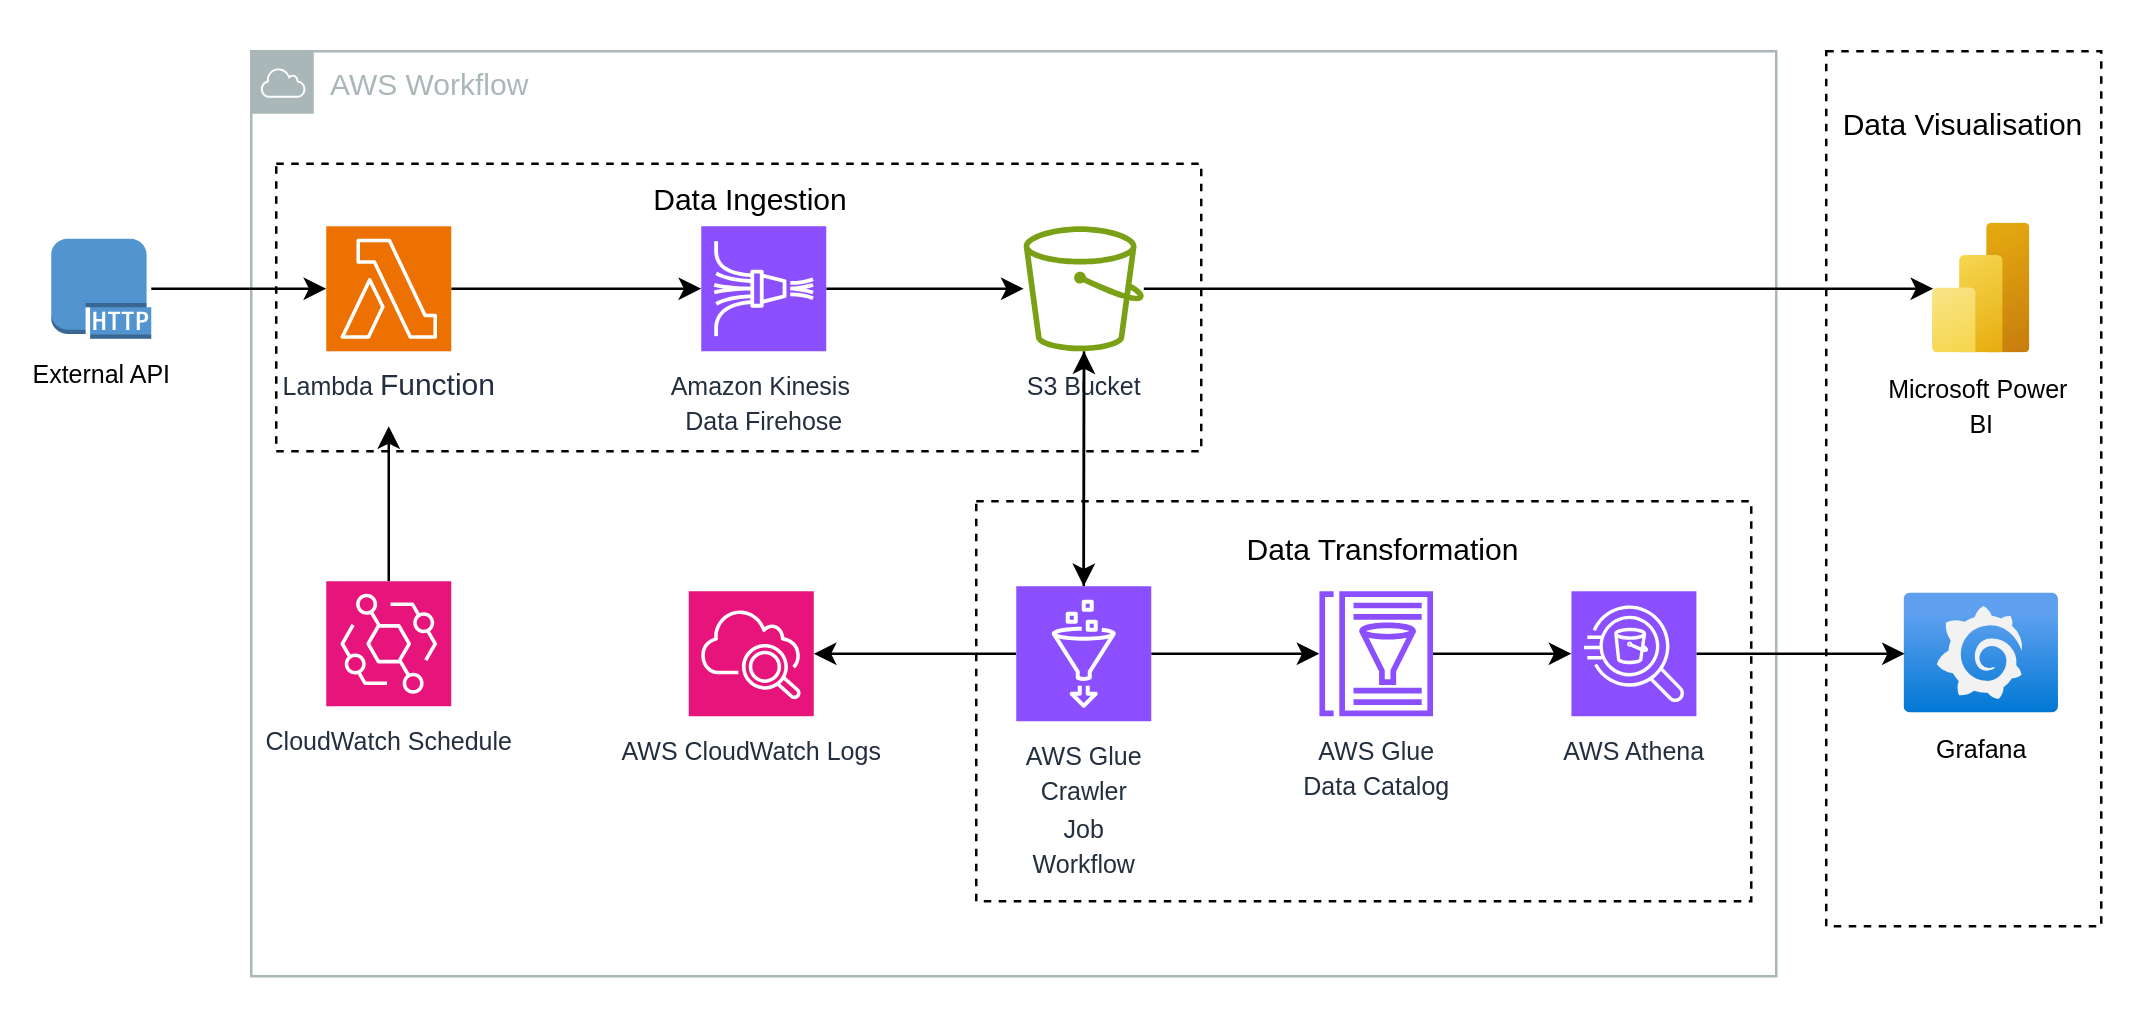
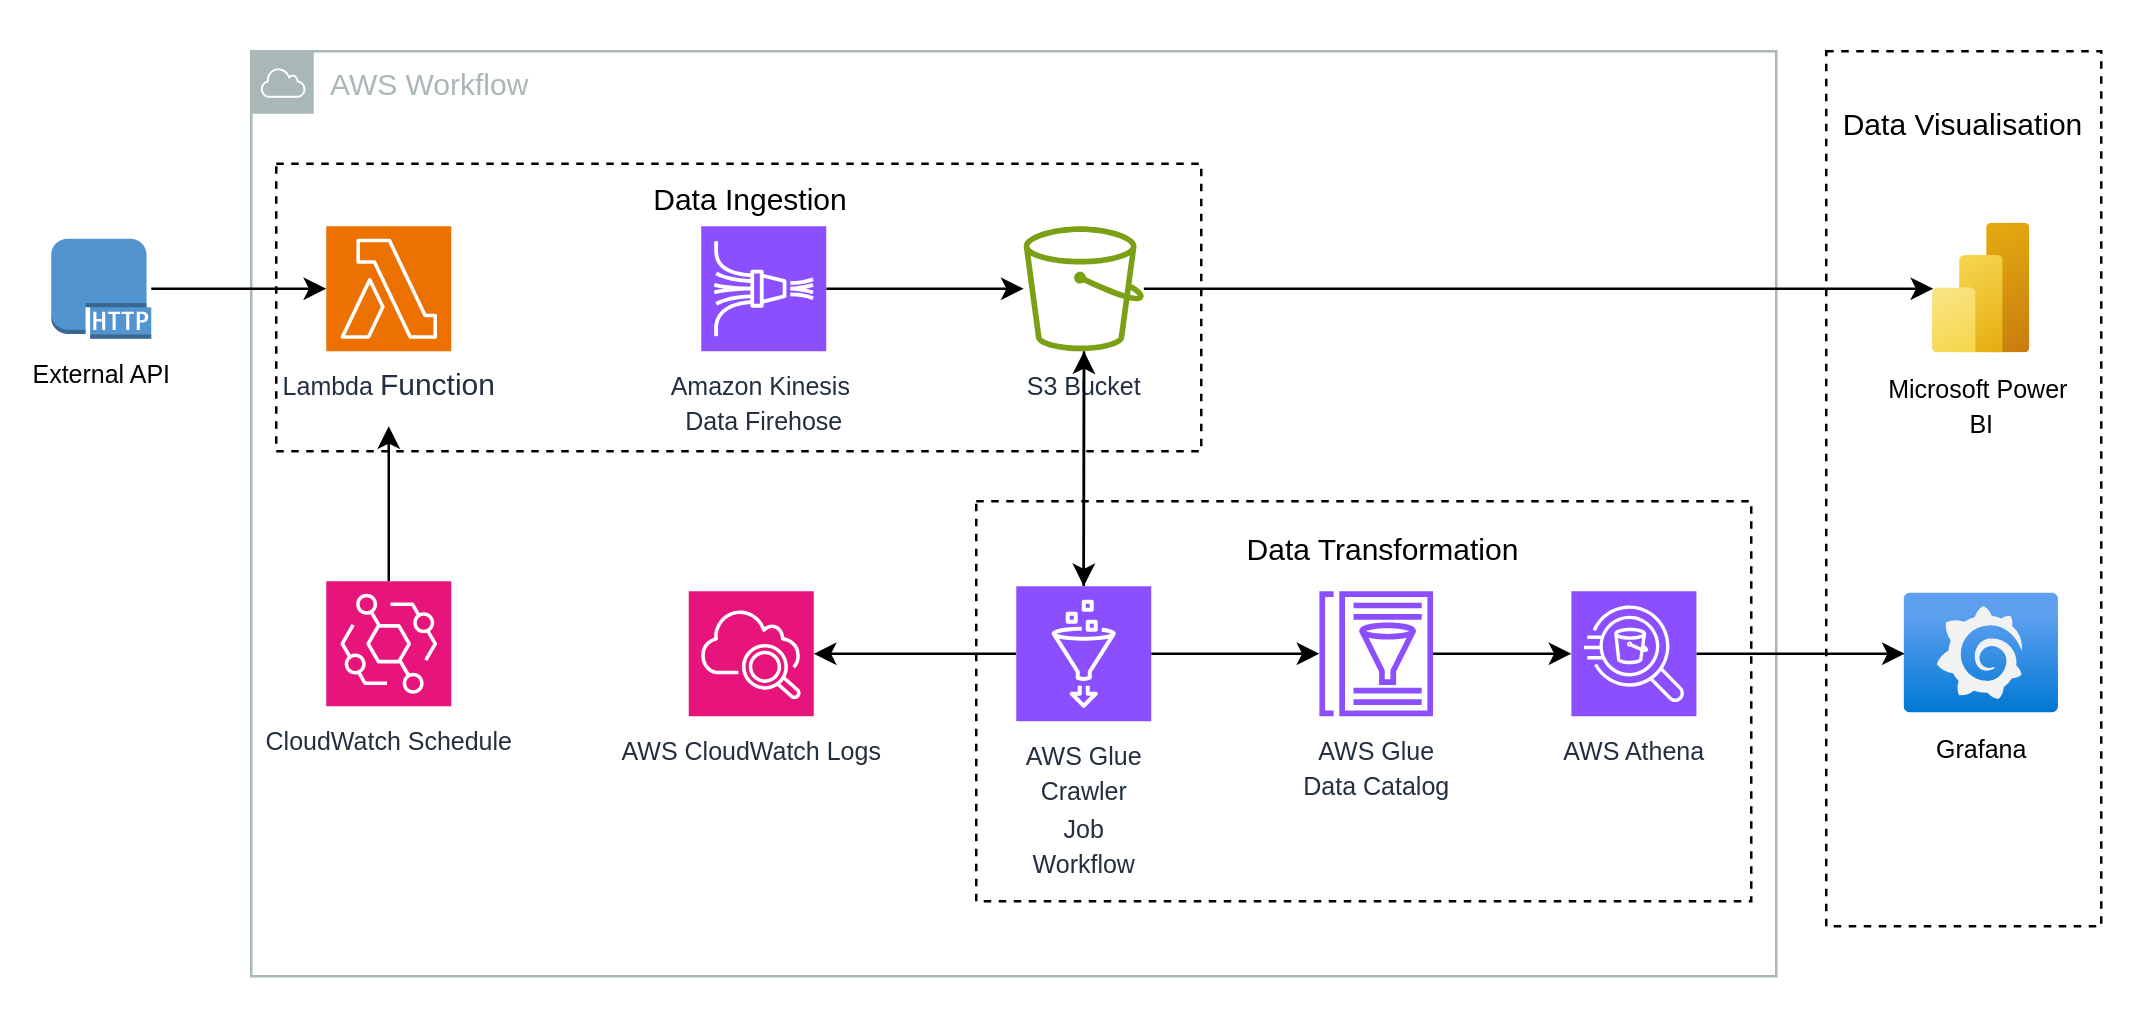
- <mxCell id="8" value="" style="edgeStyle=orthogonalEdgeStyle;rounded=0;orthogonalLoop=1;jettySize=auto;html=1;" edge="1" parent="1" source="9" target="11"><mxGeometry relative="1" as="geometry" /></mxCell>
